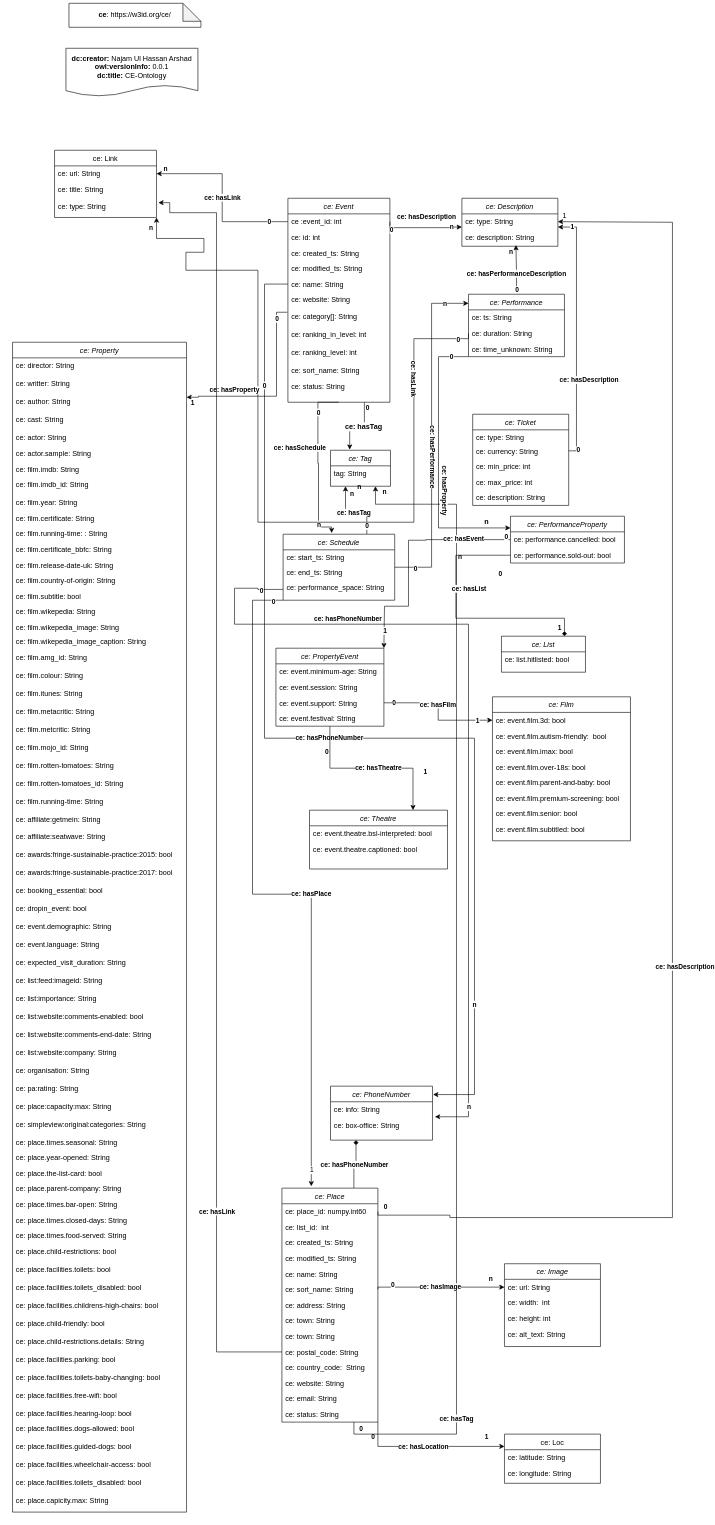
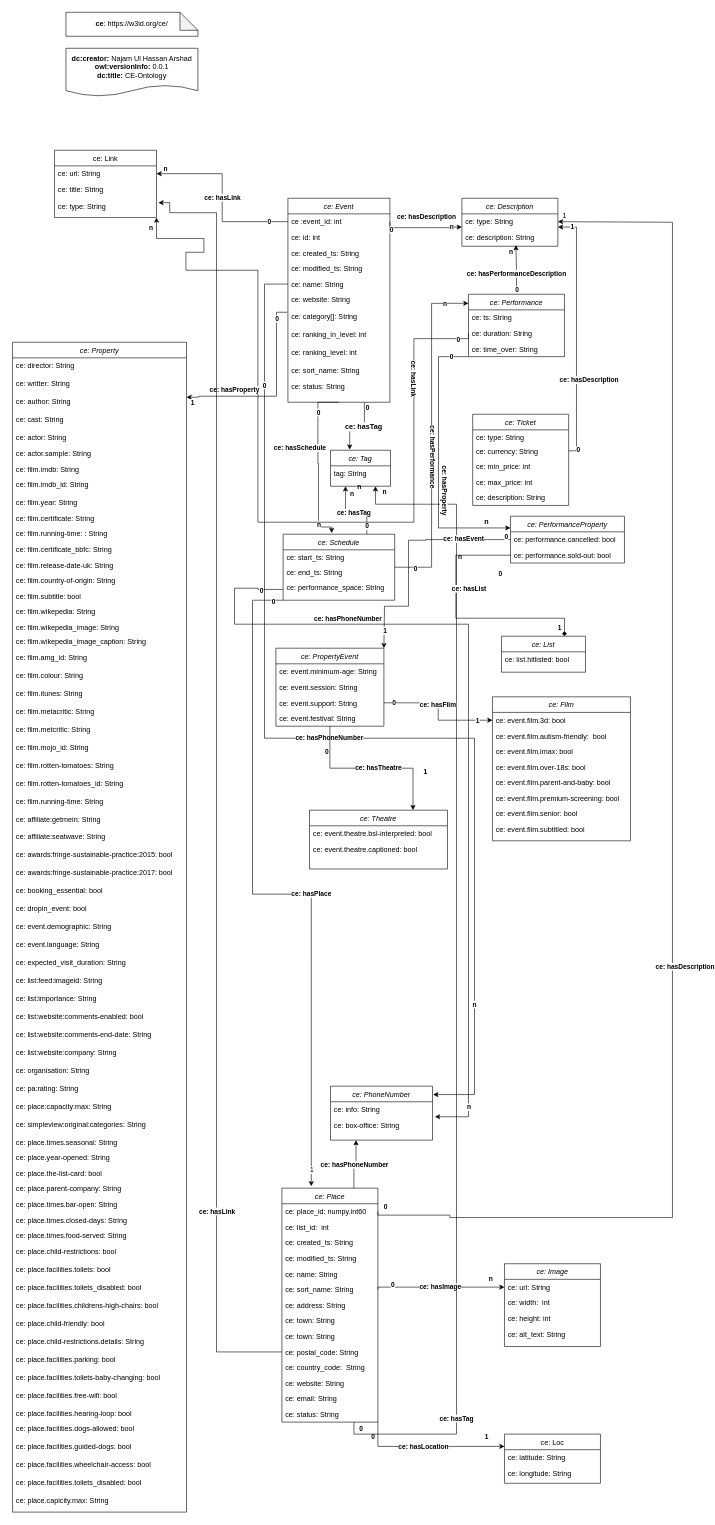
- <mxCell id="235" value="&lt;div&gt;&lt;div style=&quot;&quot;&gt;&lt;b&gt;ce&lt;/b&gt;: https://w3id.org/ce/&lt;/div&gt;&lt;/div&gt;" style="shape=note;whiteSpace=wrap;html=1;backgroundOutline=1;darkOpacity=0.05;align=center;" vertex="1" parent="1"><mxGeometry x="114" y="5" width="220" height="40" as="geometry" /></mxCell>
+ <mxCell id="235" value="&lt;div&gt;&lt;div style=&quot;&quot;&gt;&lt;b&gt;ce&lt;/b&gt;: https://w3id.org/ce/&lt;/div&gt;&lt;/div&gt;" style="shape=note;whiteSpace=wrap;html=1;backgroundOutline=1;darkOpacity=0.05;align=center;" vertex="1" parent="1"><mxGeometry x="109" y="20" width="220" height="40" as="geometry" /></mxCell>
- <mxCell id="93" value="ce: time_unknown: String" style="text;align=left;verticalAlign=top;spacingLeft=4;spacingRight=4;overflow=hidden;rotatable=0;points=[[0,0.5],[1,0.5]];portConstraint=eastwest;" vertex="1" parent="90"><mxGeometry y="78" width="160" height="26" as="geometry" /></mxCell>
+ <mxCell id="93" value="ce: time_over: String" style="text;align=left;verticalAlign=top;spacingLeft=4;spacingRight=4;overflow=hidden;rotatable=0;points=[[0,0.5],[1,0.5]];portConstraint=eastwest;" vertex="1" parent="90"><mxGeometry y="78" width="160" height="26" as="geometry" /></mxCell>
- <mxCell id="10" style="edgeStyle=orthogonalEdgeStyle;rounded=0;orthogonalLoop=1;jettySize=auto;html=1;exitX=0.75;exitY=0;exitDx=0;exitDy=0;entryX=0.25;entryY=1;entryDx=0;entryDy=0;endArrow=diamond;" edge="1" parent="1" source="12" target="176"><mxGeometry relative="1" as="geometry" /></mxCell>
+ <mxCell id="10" style="edgeStyle=orthogonalEdgeStyle;rounded=0;orthogonalLoop=1;jettySize=auto;html=1;exitX=0.75;exitY=0;exitDx=0;exitDy=0;entryX=0.25;entryY=1;entryDx=0;entryDy=0;" edge="1" parent="1" source="12" target="176"><mxGeometry relative="1" as="geometry" /></mxCell>
